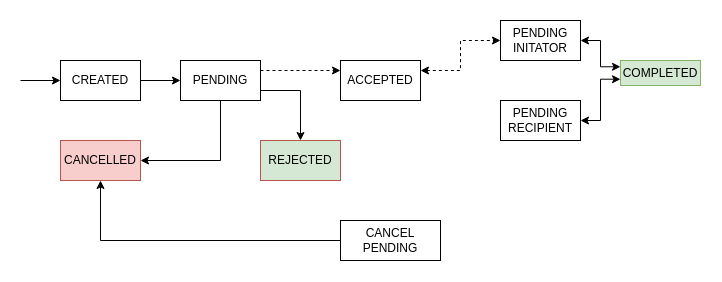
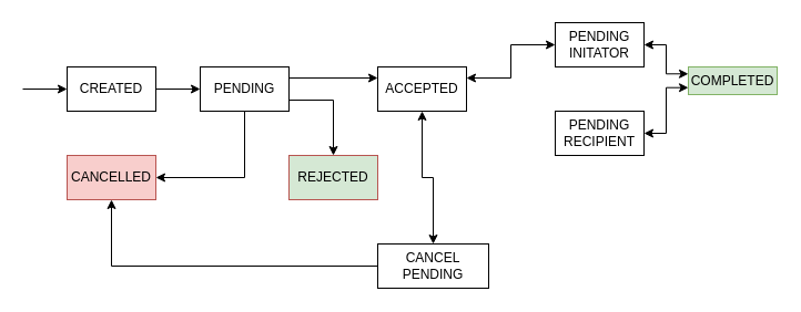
- <mxCell id="12" style="edgeStyle=orthogonalEdgeStyle;rounded=0;orthogonalLoop=1;jettySize=auto;html=1;exitX=1;exitY=0.25;exitDx=0;exitDy=0;entryX=0;entryY=0.5;entryDx=0;entryDy=0;startArrow=classic;startFill=1;dashed=1;" edge="1" parent="1" source="13" target="19"><mxGeometry relative="1" as="geometry" /></mxCell>
+ <mxCell id="12" style="edgeStyle=orthogonalEdgeStyle;rounded=0;orthogonalLoop=1;jettySize=auto;html=1;exitX=1;exitY=0.25;exitDx=0;exitDy=0;entryX=0;entryY=0.5;entryDx=0;entryDy=0;startArrow=classic;startFill=1;" edge="1" parent="1" source="13" target="19"><mxGeometry relative="1" as="geometry" /></mxCell>
- <mxCell id="6" style="edgeStyle=orthogonalEdgeStyle;rounded=0;orthogonalLoop=1;jettySize=auto;html=1;entryX=0;entryY=0.25;entryDx=0;entryDy=0;exitX=1;exitY=0.25;exitDx=0;exitDy=0;dashed=1;" edge="1" parent="1" source="8" target="13"><mxGeometry relative="1" as="geometry" /></mxCell>
+ <mxCell id="6" style="edgeStyle=orthogonalEdgeStyle;rounded=0;orthogonalLoop=1;jettySize=auto;html=1;entryX=0;entryY=0.25;entryDx=0;entryDy=0;exitX=1;exitY=0.25;exitDx=0;exitDy=0;" edge="1" parent="1" source="8" target="13"><mxGeometry relative="1" as="geometry" /></mxCell>
+ <mxCell id="11" style="edgeStyle=orthogonalEdgeStyle;rounded=0;orthogonalLoop=1;jettySize=auto;html=1;entryX=0.5;entryY=0;entryDx=0;entryDy=0;startArrow=classic;startFill=1;" edge="1" parent="1" source="13" target="15"><mxGeometry relative="1" as="geometry" /></mxCell>
